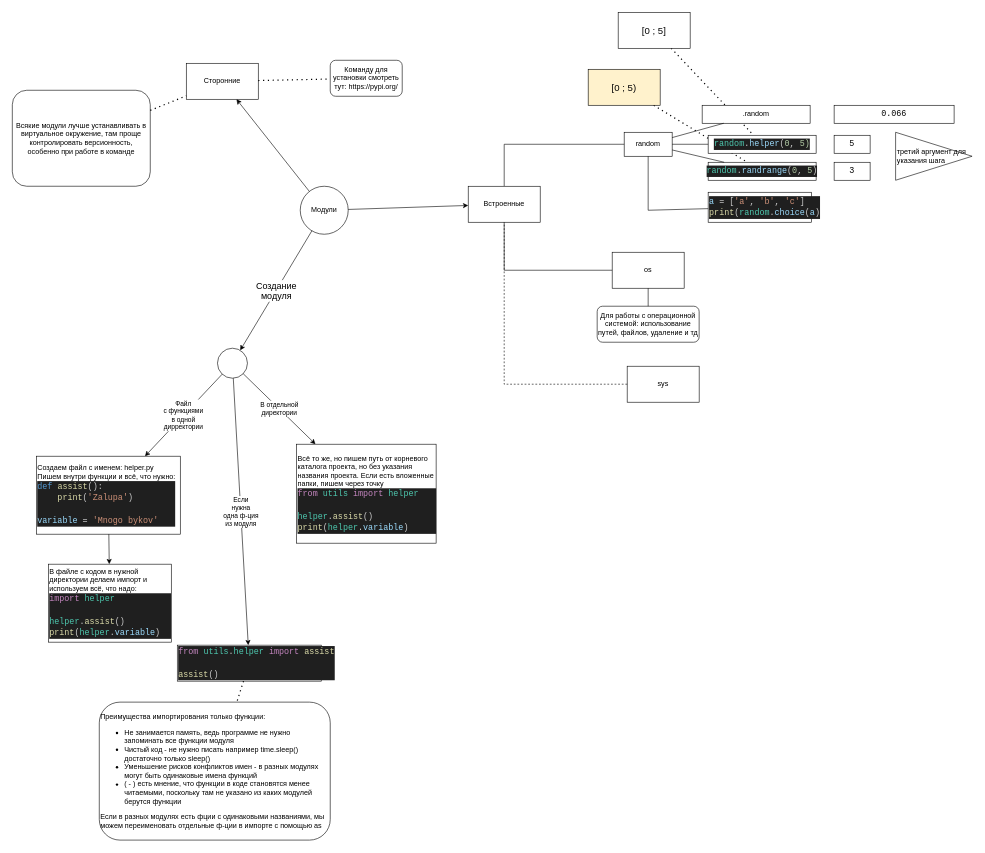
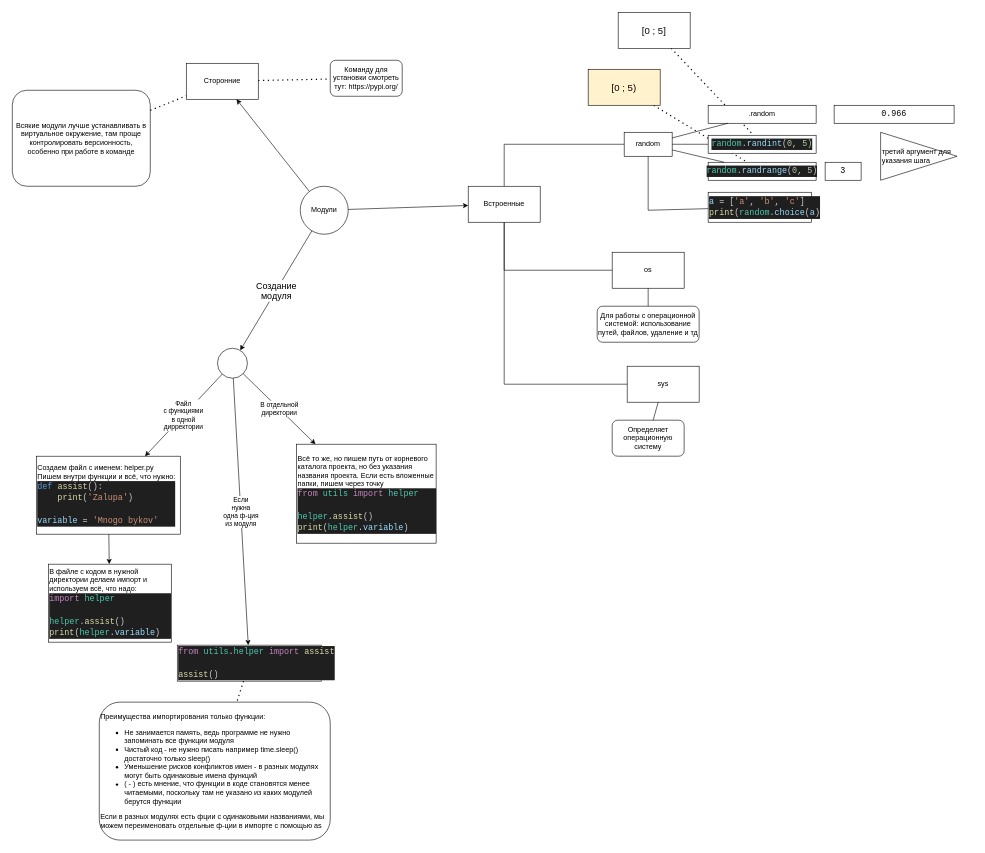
- <mxCell id="7" value=".random" style="rounded=0;whiteSpace=wrap;html=1;" parent="1" vertex="1"><mxGeometry x="1170" y="175" width="180" height="30" as="geometry" /></mxCell>
+ <mxCell id="7" value=".random" style="rounded=0;whiteSpace=wrap;html=1;" parent="1" vertex="1"><mxGeometry x="1180" y="175" width="180" height="30" as="geometry" /></mxCell>
- <mxCell id="8" value="&lt;span style=&quot;font-family: Consolas, &amp;quot;Courier New&amp;quot;, monospace; font-size: 14px; text-align: start; white-space: pre;&quot;&gt;0.066&lt;/span&gt;" style="rounded=0;whiteSpace=wrap;html=1;fontColor=default;" parent="1" vertex="1"><mxGeometry x="1390" y="175" width="200" height="30" as="geometry" /></mxCell>
+ <mxCell id="8" value="&lt;span style=&quot;font-family: Consolas, &amp;quot;Courier New&amp;quot;, monospace; font-size: 14px; text-align: start; white-space: pre;&quot;&gt;0.966&lt;/span&gt;" style="rounded=0;whiteSpace=wrap;html=1;fontColor=default;" parent="1" vertex="1"><mxGeometry x="1390" y="175" width="200" height="30" as="geometry" /></mxCell>
- <mxCell id="6" value="&lt;div style=&quot;color: rgb(204, 204, 204); background-color: rgb(31, 31, 31); font-family: Consolas, &amp;quot;Courier New&amp;quot;, monospace; font-size: 14px; line-height: 19px; white-space: pre;&quot;&gt;&lt;span style=&quot;color: rgb(78, 201, 176);&quot;&gt;random&lt;/span&gt;.&lt;span style=&quot;color: rgb(156, 220, 254);&quot;&gt;helper&lt;/span&gt;(&lt;span style=&quot;color: rgb(181, 206, 168);&quot;&gt;0&lt;/span&gt;, &lt;span style=&quot;color: rgb(181, 206, 168);&quot;&gt;5)&lt;/span&gt;&lt;/div&gt;" style="rounded=0;whiteSpace=wrap;html=1;" parent="1" vertex="1"><mxGeometry x="1180" y="225" width="180" height="30" as="geometry" /></mxCell>
+ <mxCell id="6" value="&lt;div style=&quot;color: rgb(204, 204, 204); background-color: rgb(31, 31, 31); font-family: Consolas, &amp;quot;Courier New&amp;quot;, monospace; font-size: 14px; line-height: 19px; white-space: pre;&quot;&gt;&lt;span style=&quot;color: rgb(78, 201, 176);&quot;&gt;random&lt;/span&gt;.&lt;span style=&quot;color: rgb(156, 220, 254);&quot;&gt;randint&lt;/span&gt;(&lt;span style=&quot;color: rgb(181, 206, 168);&quot;&gt;0&lt;/span&gt;, &lt;span style=&quot;color: rgb(181, 206, 168);&quot;&gt;5)&lt;/span&gt;&lt;/div&gt;" style="rounded=0;whiteSpace=wrap;html=1;" parent="1" vertex="1"><mxGeometry x="1180" y="225" width="180" height="30" as="geometry" /></mxCell>
- <mxCell id="9" value="&lt;span style=&quot;font-family: Consolas, &amp;quot;Courier New&amp;quot;, monospace; font-size: 14px; text-align: start; white-space: pre;&quot;&gt;5&lt;/span&gt;" style="rounded=0;whiteSpace=wrap;html=1;fontColor=default;" parent="1" vertex="1"><mxGeometry x="1390" y="225" width="60" height="30" as="geometry" /></mxCell>
- <mxCell id="14" value="третий аргумент для указания шага" style="triangle;whiteSpace=wrap;html=1;align=left;" parent="1" vertex="1"><mxGeometry x="1492.5" y="220" width="127.5" height="80" as="geometry" /></mxCell>
+ <mxCell id="14" value="третий аргумент для указания шага" style="triangle;whiteSpace=wrap;html=1;align=left;" parent="1" vertex="1"><mxGeometry x="1467.5" y="220" width="127.5" height="80" as="geometry" /></mxCell>
- <mxCell id="13" value="&lt;span style=&quot;font-family: Consolas, &amp;quot;Courier New&amp;quot;, monospace; font-size: 14px; text-align: start; white-space: pre;&quot;&gt;3&lt;/span&gt;" style="rounded=0;whiteSpace=wrap;html=1;fontColor=default;" parent="1" vertex="1"><mxGeometry x="1390" y="270" width="60" height="30" as="geometry" /></mxCell>
+ <mxCell id="13" value="&lt;span style=&quot;font-family: Consolas, &amp;quot;Courier New&amp;quot;, monospace; font-size: 14px; text-align: start; white-space: pre;&quot;&gt;3&lt;/span&gt;" style="rounded=0;whiteSpace=wrap;html=1;fontColor=default;" parent="1" vertex="1"><mxGeometry x="1375" y="270" width="60" height="30" as="geometry" /></mxCell>
- <mxCell id="26" value="" style="endArrow=none;html=1;rounded=0;dashed=1;" parent="1" source="24" target="29" edge="1"><mxGeometry width="50" height="50" relative="1" as="geometry"><mxPoint x="870" y="580" as="sourcePoint" /><mxPoint x="920" y="530" as="targetPoint" /><Array as="points"><mxPoint x="840" y="640" /></Array></mxGeometry></mxCell>
+ <mxCell id="26" value="" style="endArrow=none;html=1;rounded=0;" parent="1" source="24" target="29" edge="1"><mxGeometry width="50" height="50" relative="1" as="geometry"><mxPoint x="870" y="580" as="sourcePoint" /><mxPoint x="920" y="530" as="targetPoint" /><Array as="points"><mxPoint x="840" y="640" /></Array></mxGeometry></mxCell>
+ <mxCell id="28" value="" style="endArrow=none;html=1;rounded=0;" parent="1" source="25" target="24" edge="1"><mxGeometry width="50" height="50" relative="1" as="geometry"><mxPoint x="1090" y="520" as="sourcePoint" /><mxPoint x="1090" y="490" as="targetPoint" /></mxGeometry></mxCell>
+ <mxCell id="25" value="Определяет операционную систему" style="rounded=1;whiteSpace=wrap;html=1;" parent="1" vertex="1"><mxGeometry x="1020" y="700" width="120" height="60" as="geometry" /></mxCell>
